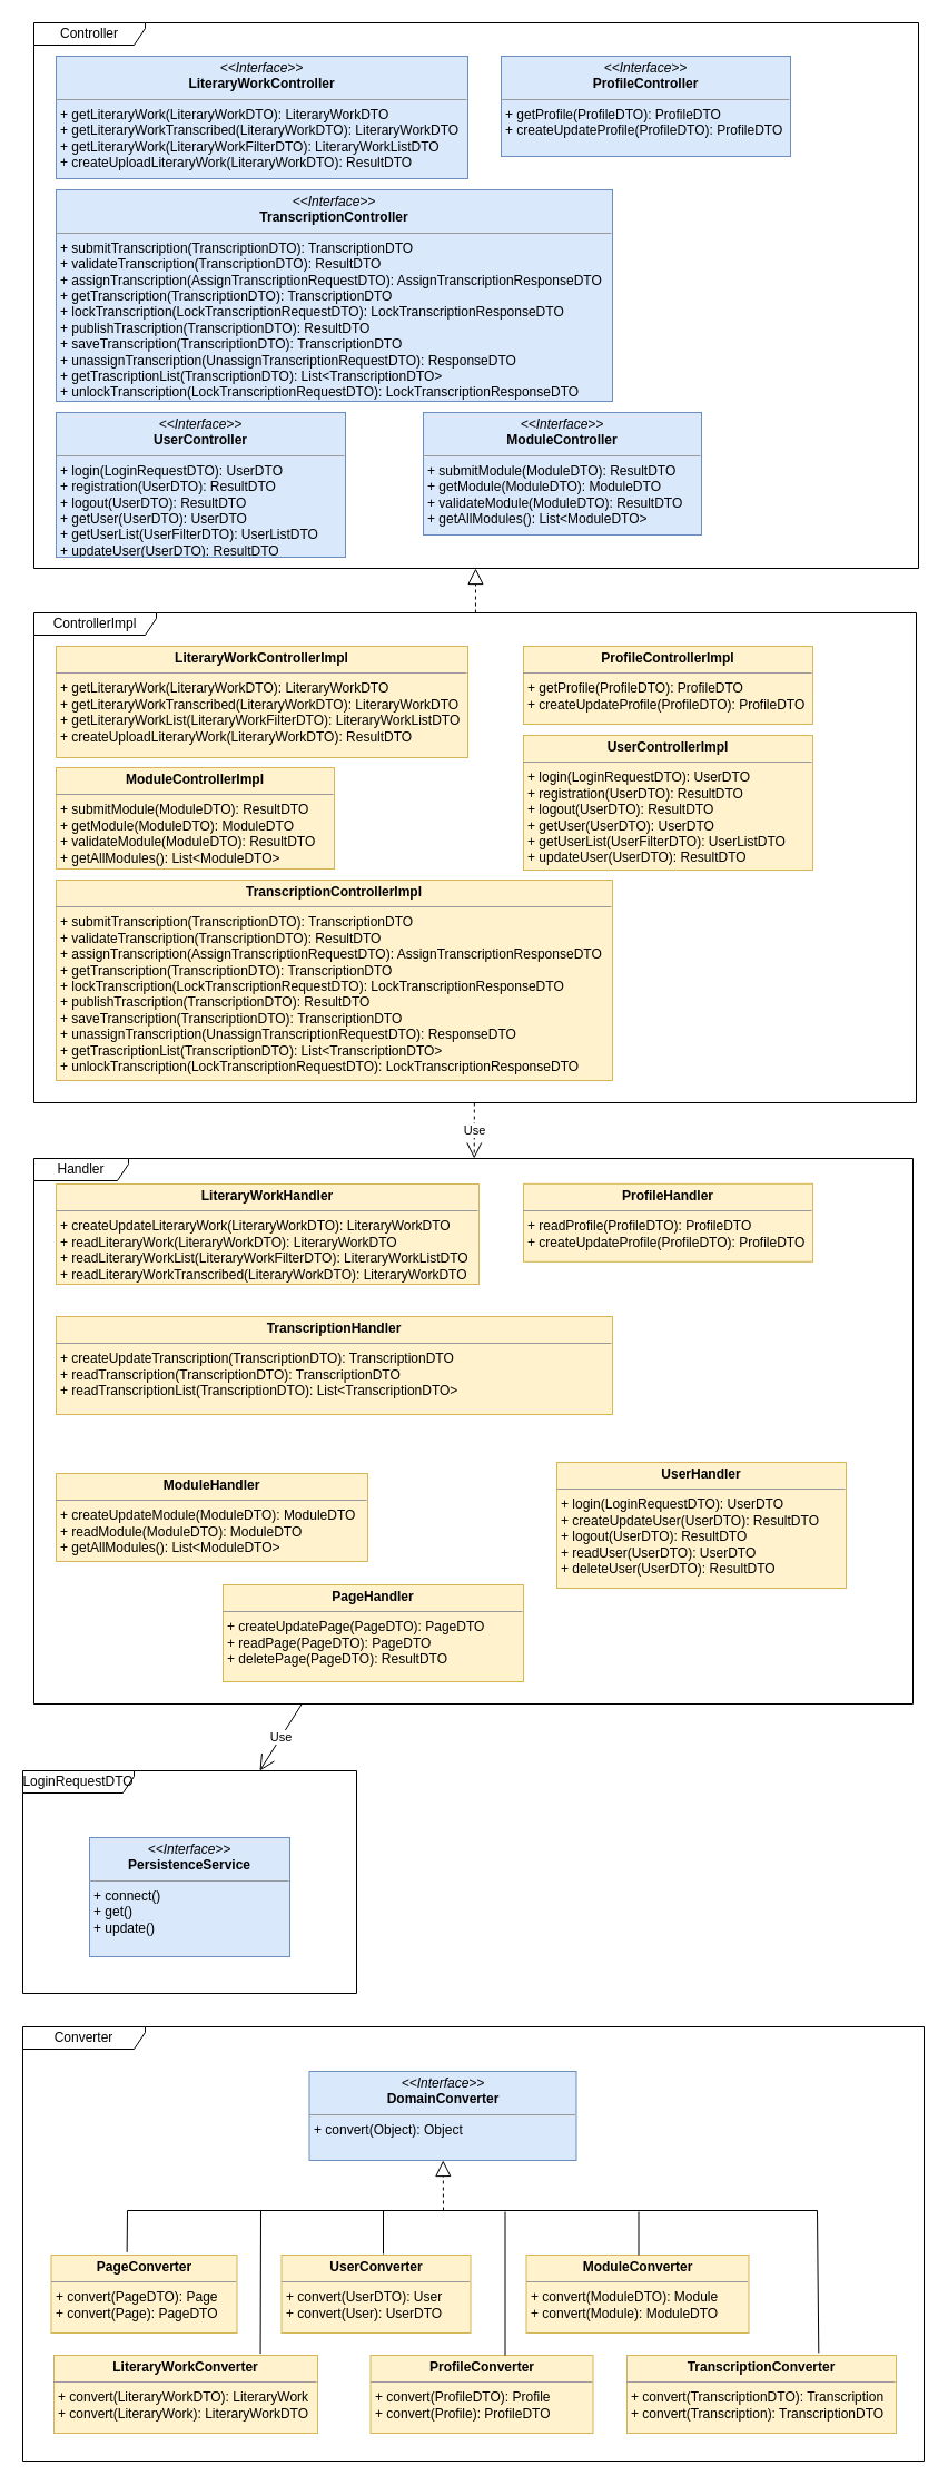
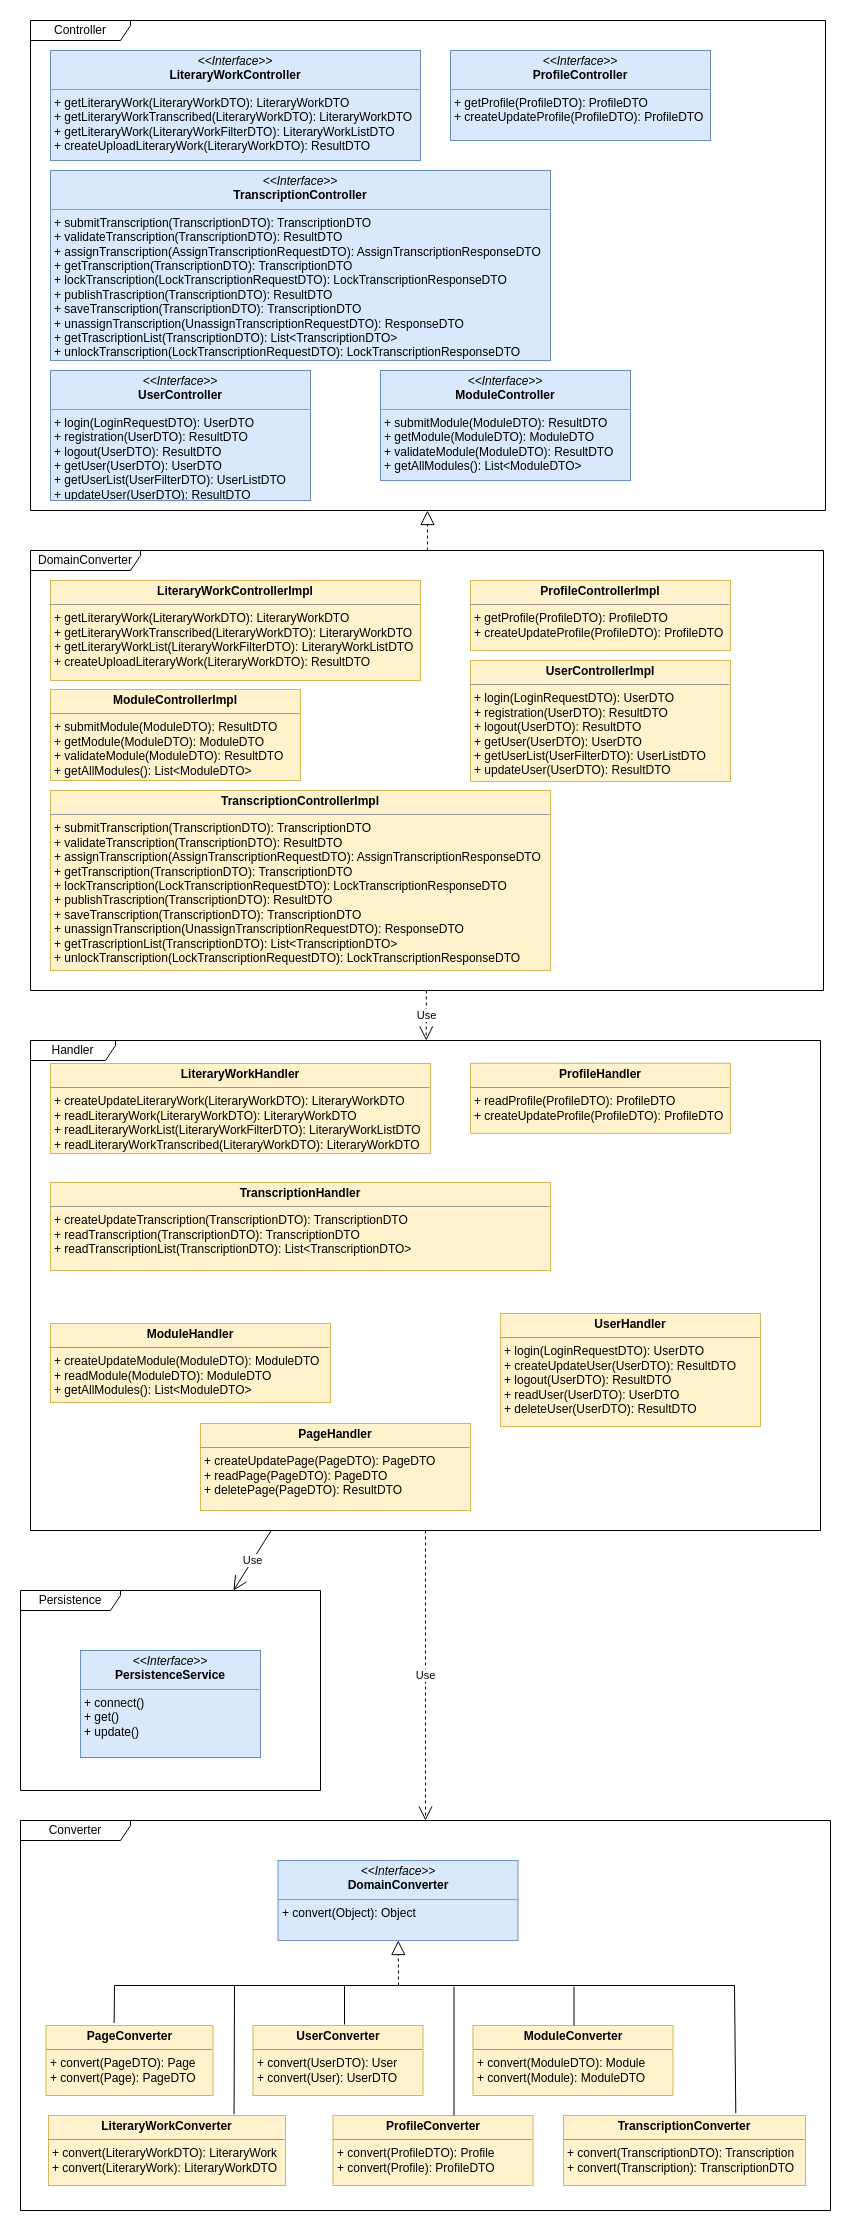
- <mxCell id="13" value="ControllerImpl" style="shape=umlFrame;whiteSpace=wrap;html=1;width=110;height=20;" parent="1" vertex="1"><mxGeometry x="30" y="550" width="793" height="440" as="geometry" /></mxCell>
+ <mxCell id="13" value="DomainConverter" style="shape=umlFrame;whiteSpace=wrap;html=1;width=110;height=20;" parent="1" vertex="1"><mxGeometry x="30" y="550" width="793" height="440" as="geometry" /></mxCell>
- <mxCell id="25" value="LoginRequestDTO" style="shape=umlFrame;whiteSpace=wrap;html=1;width=100;height=20;" parent="1" vertex="1"><mxGeometry x="20" y="1590" width="300" height="200" as="geometry" /></mxCell>
+ <mxCell id="25" value="Persistence" style="shape=umlFrame;whiteSpace=wrap;html=1;width=100;height=20;" parent="1" vertex="1"><mxGeometry x="20" y="1590" width="300" height="200" as="geometry" /></mxCell>
+ <mxCell id="42" value="Use" style="endArrow=open;endSize=12;dashed=1;html=1;" parent="1" source="21" target="41" edge="1"><mxGeometry width="160" relative="1" as="geometry"><mxPoint x="470" y="1620" as="sourcePoint" /><mxPoint x="630" y="1620" as="targetPoint" /></mxGeometry></mxCell>
